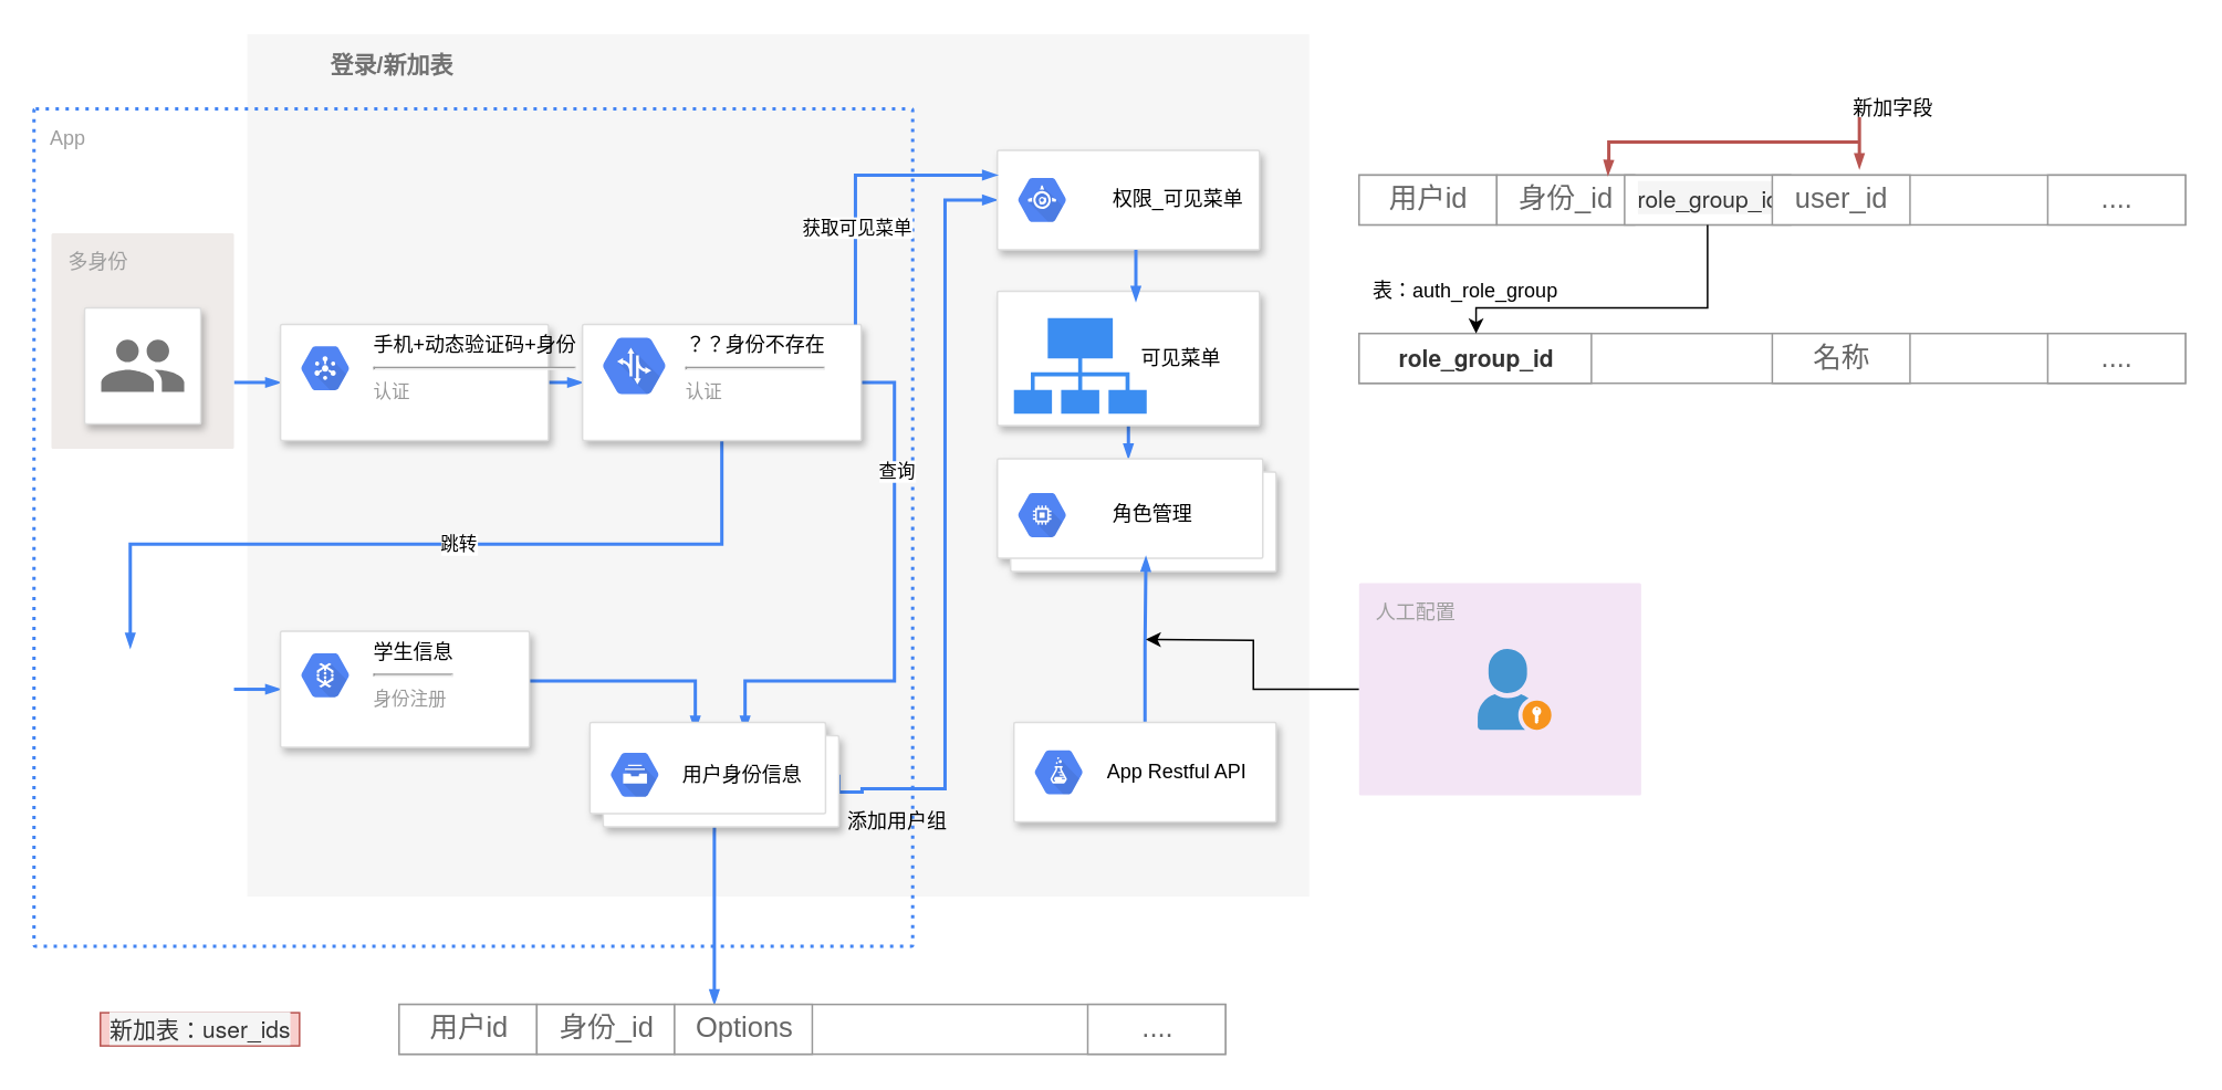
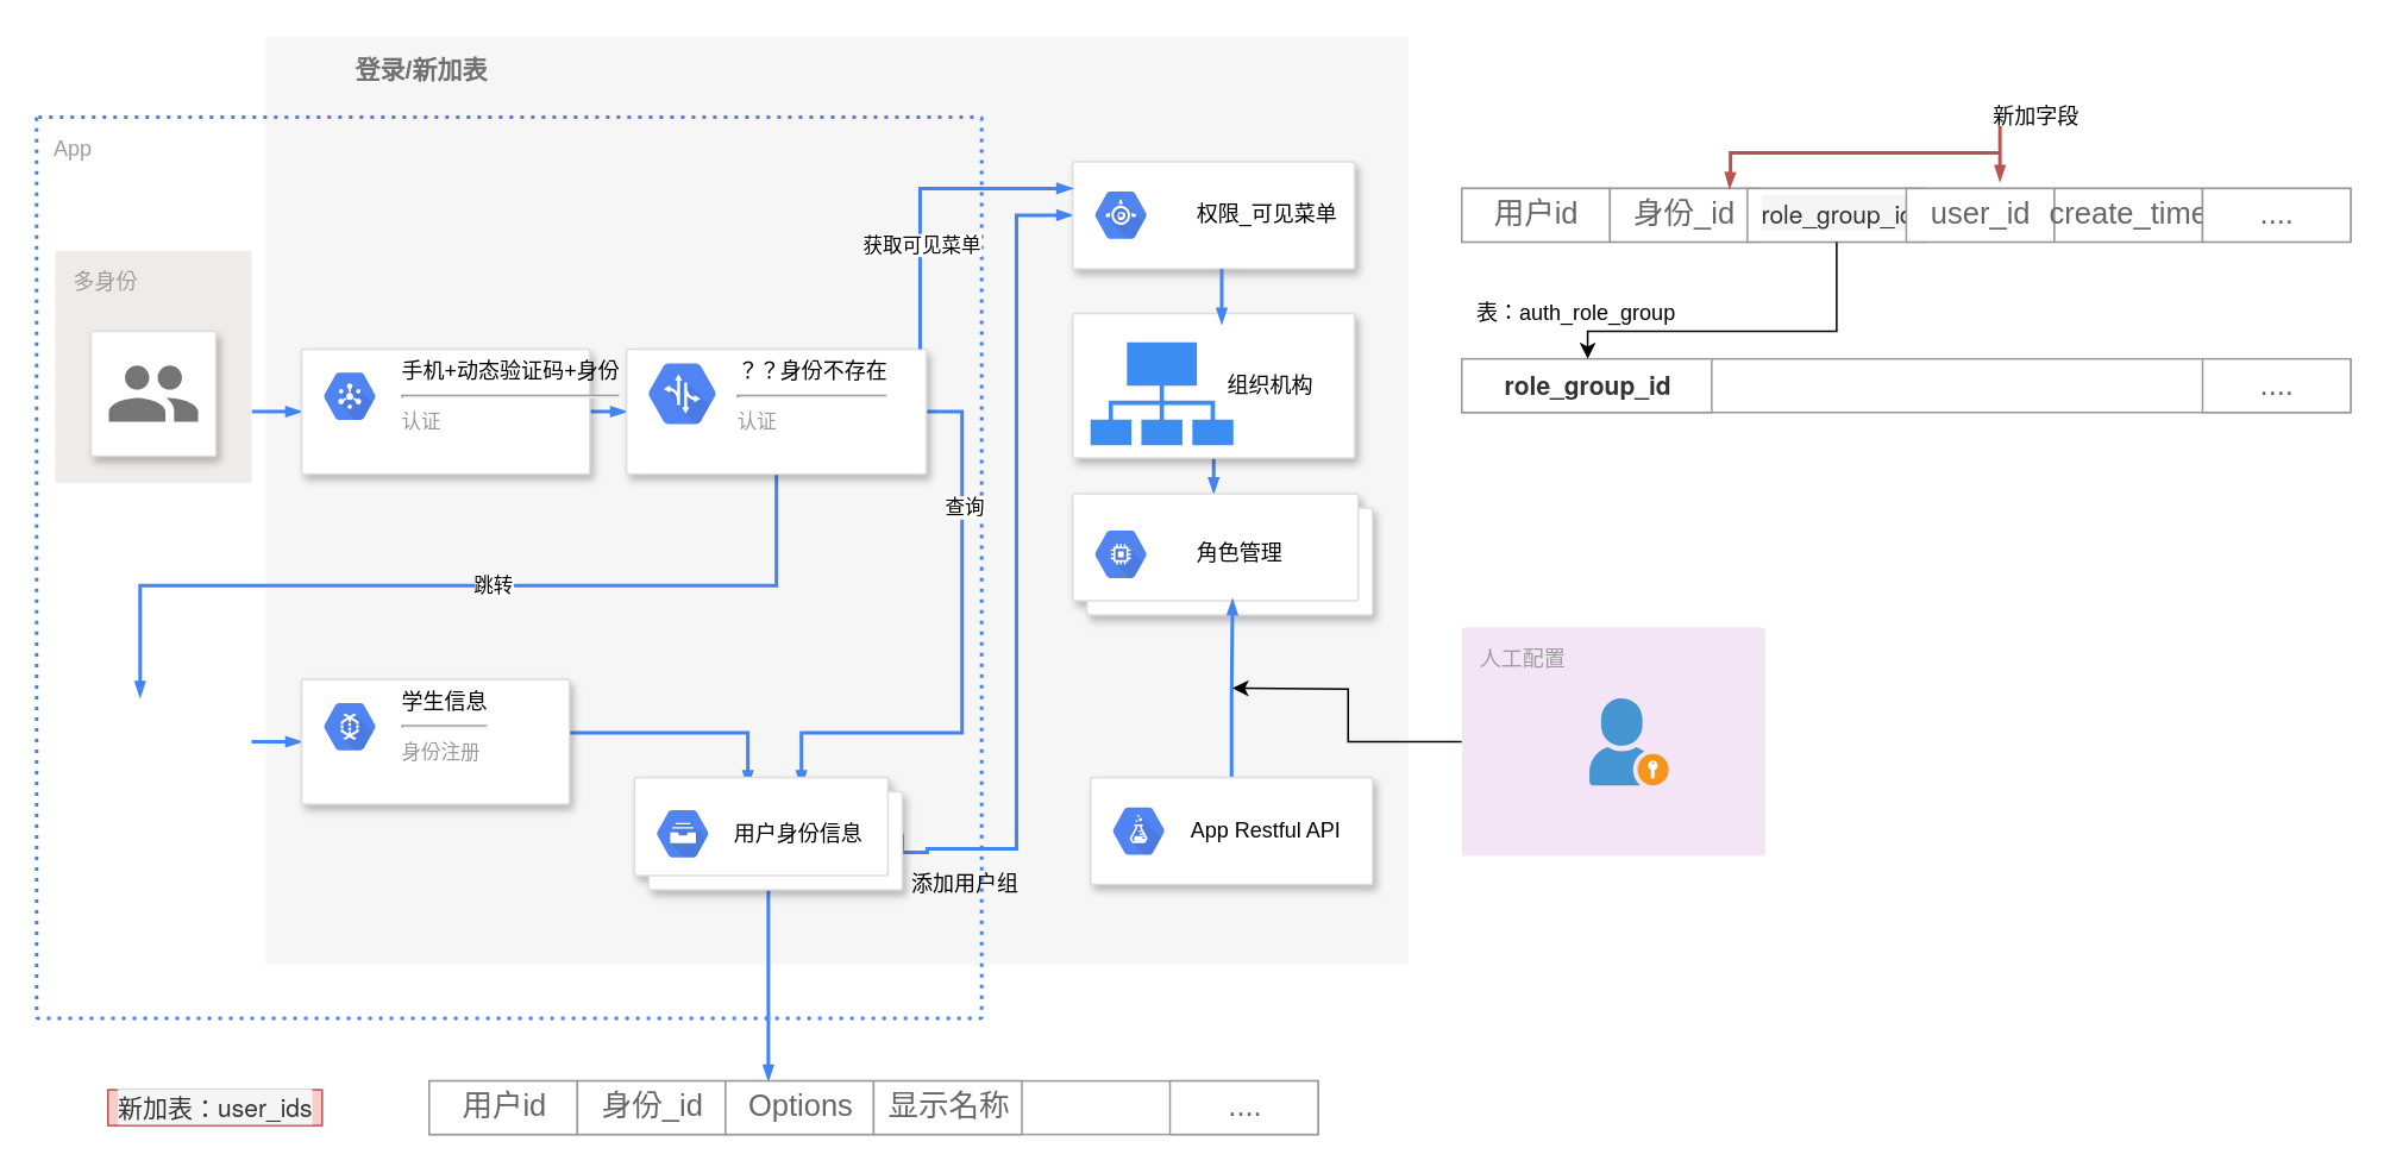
+ <mxCell id="60" value="create_time" style="strokeColor=inherit;fillColor=inherit;gradientColor=inherit;strokeWidth=1;shadow=0;dashed=0;align=center;html=1;shape=mxgraph.mockup.forms.rrect;rSize=0;fontSize=17;fontColor=#666666;" vertex="1" parent="55"><mxGeometry x="332" width="83" height="30" as="geometry" /></mxCell>
- <mxCell id="52" value="名称" style="strokeColor=inherit;fillColor=inherit;gradientColor=inherit;strokeWidth=1;shadow=0;dashed=0;align=center;html=1;shape=mxgraph.mockup.forms.rrect;rSize=0;fontSize=17;fontColor=#666666;" vertex="1" parent="50"><mxGeometry x="249" width="83" height="30" as="geometry" /></mxCell>
- <mxCell id="46" value="可见菜单" style="text;html=1;resizable=0;autosize=1;align=center;verticalAlign=middle;points=[];fillColor=none;strokeColor=none;rounded=0;" vertex="1" parent="1"><mxGeometry x="680.5" y="205.5" width="60" height="20" as="geometry" /></mxCell>
+ <mxCell id="46" value="组织机构" style="text;html=1;resizable=0;autosize=1;align=center;verticalAlign=middle;points=[];fillColor=none;strokeColor=none;rounded=0;" vertex="1" parent="1"><mxGeometry x="680.5" y="205.5" width="60" height="20" as="geometry" /></mxCell>
+ <mxCell id="42" value="显示名称" style="strokeColor=inherit;fillColor=inherit;gradientColor=inherit;strokeWidth=1;shadow=0;dashed=0;align=center;html=1;shape=mxgraph.mockup.forms.rrect;rSize=0;fontSize=17;fontColor=#666666;" parent="38" vertex="1"><mxGeometry x="249" width="83" height="30" as="geometry" /></mxCell>
